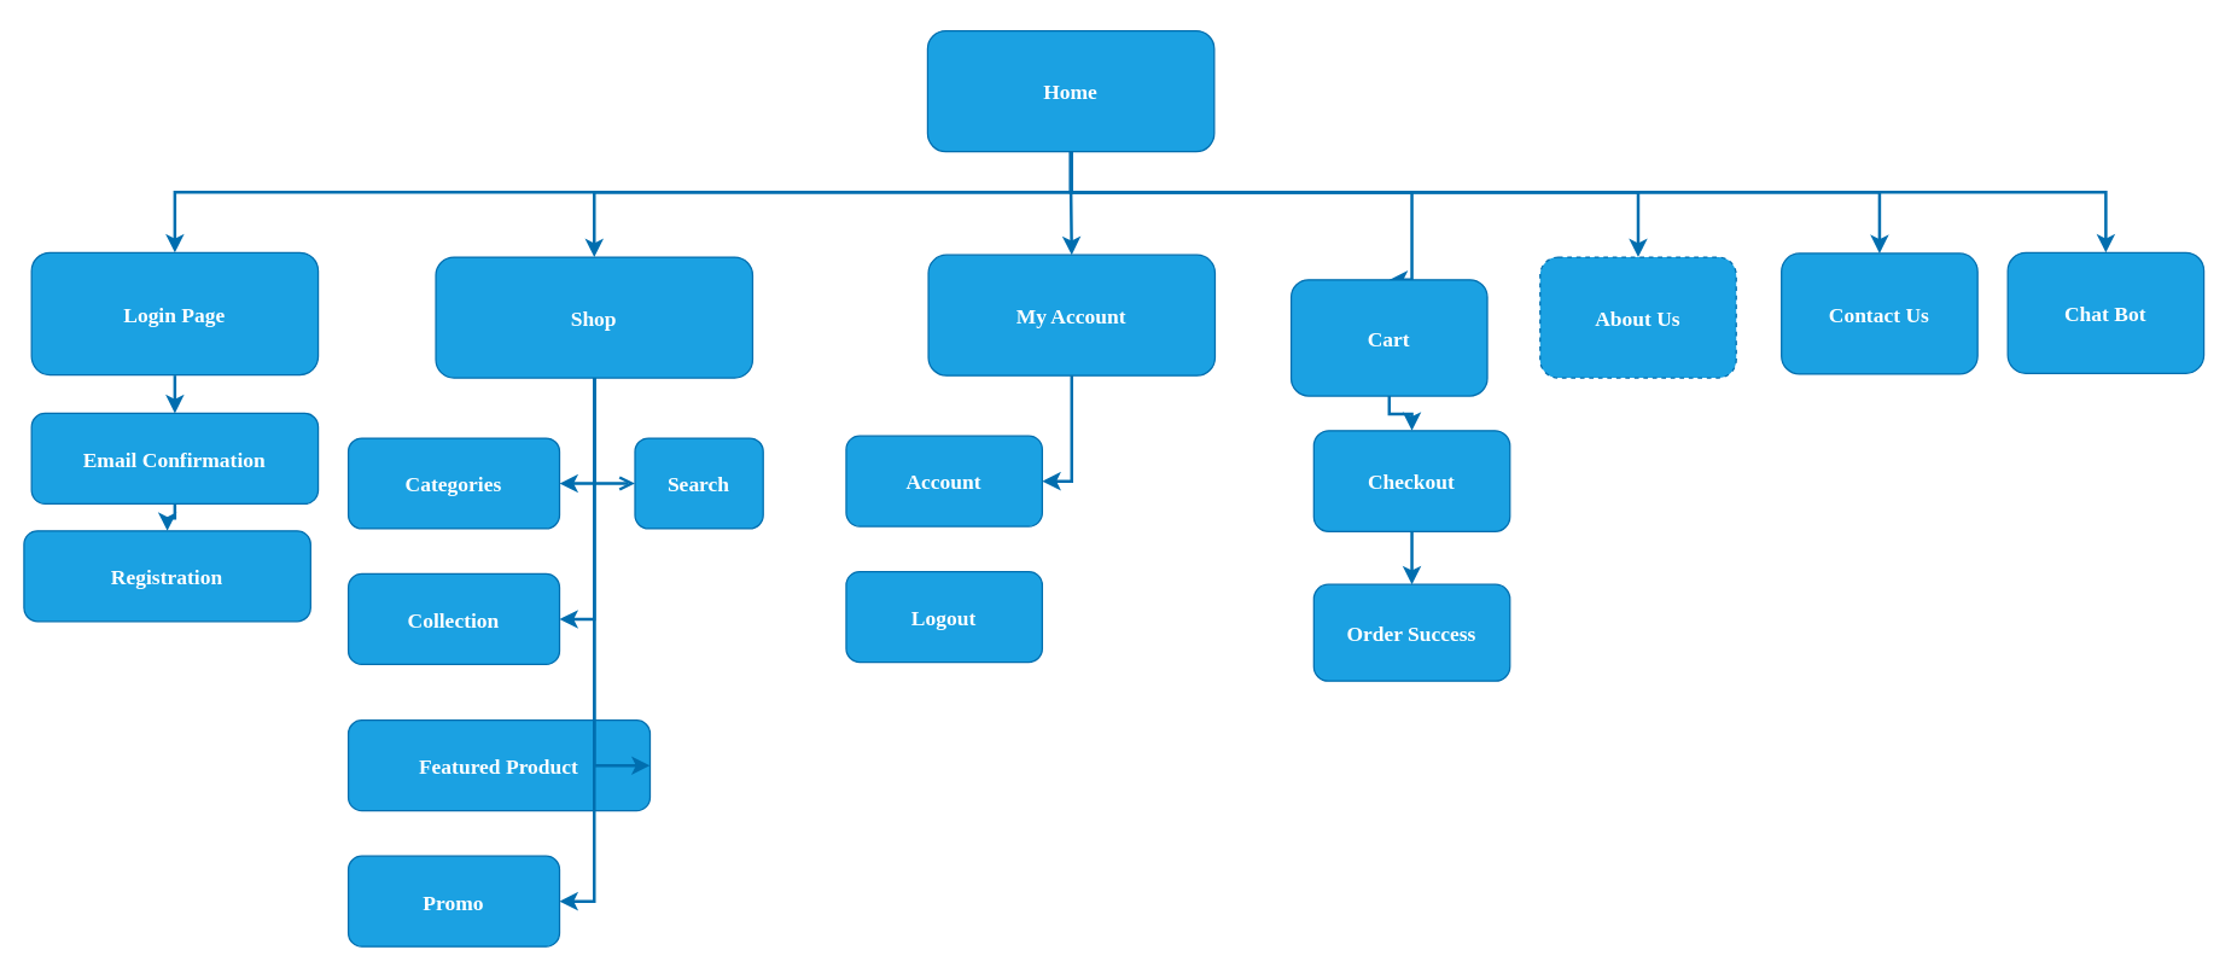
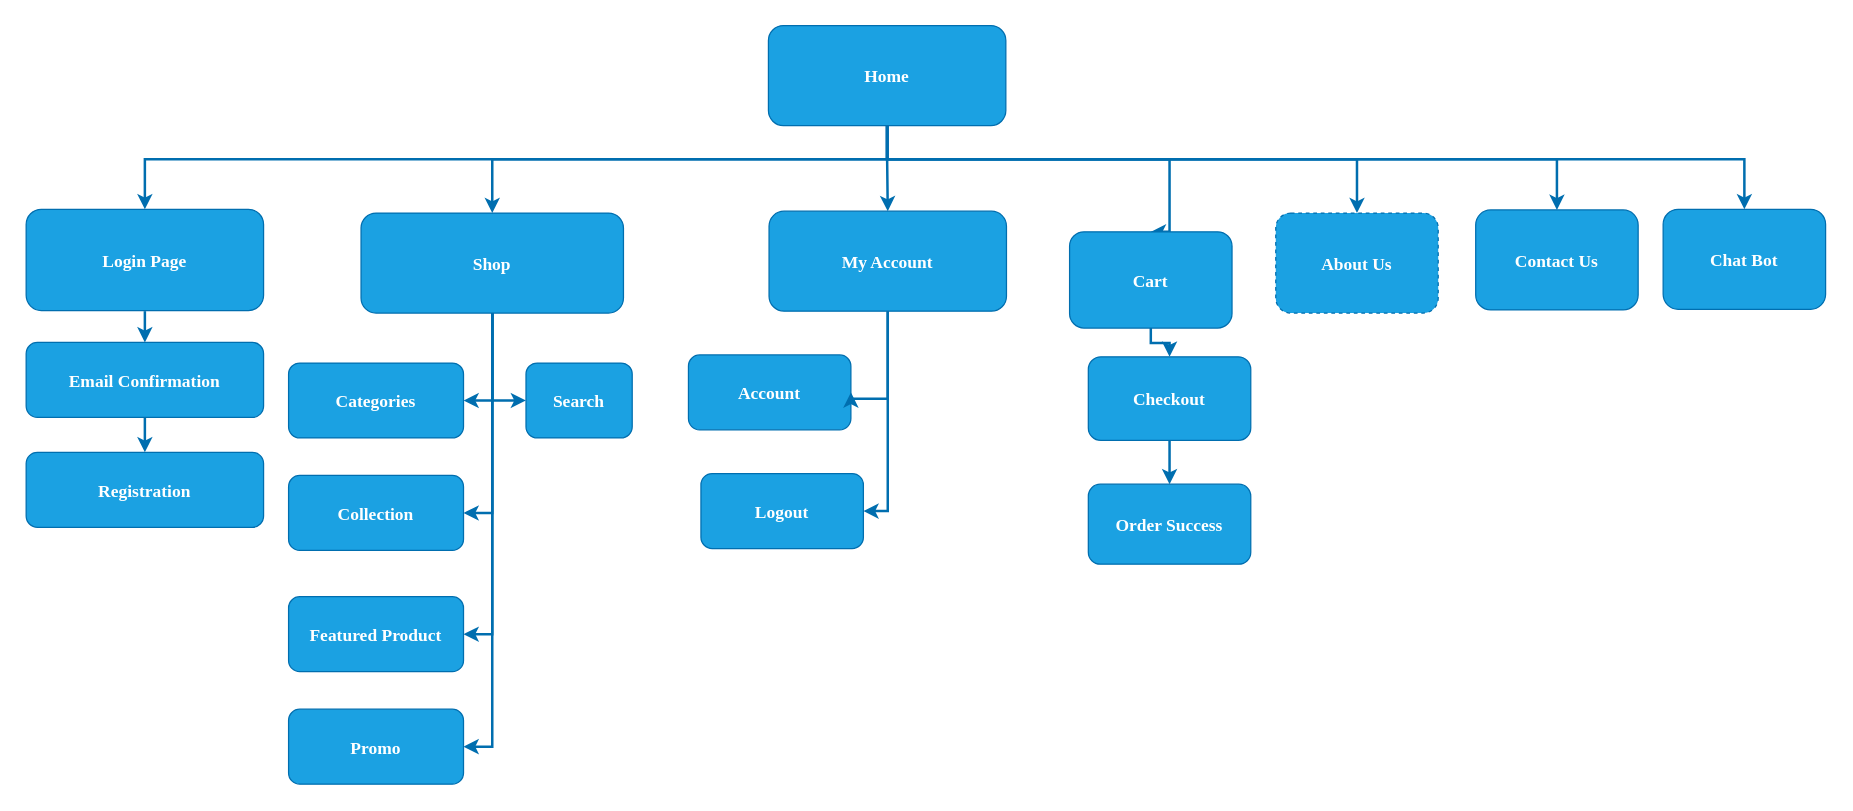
- <mxCell id="22" value="Account" style="rounded=1;fillColor=#1ba1e2;strokeColor=#006EAF;fontStyle=1;fontFamily=Tahoma;fontSize=14;fontColor=#ffffff;" parent="1" vertex="1"><mxGeometry x="560" y="288.5" width="130" height="60" as="geometry" /></mxCell>
+ <mxCell id="22" value="Account" style="rounded=1;fillColor=#1ba1e2;strokeColor=#006EAF;fontStyle=1;fontFamily=Tahoma;fontSize=14;fontColor=#ffffff;" parent="1" vertex="1"><mxGeometry x="550" y="283.5" width="130" height="60" as="geometry" /></mxCell>
- <mxCell id="20" value="" style="edgeStyle=elbowEdgeStyle;elbow=horizontal;strokeWidth=2;rounded=0;exitX=0.5;exitY=1;exitDx=0;exitDy=0;entryX=0;entryY=0.5;entryDx=0;entryDy=0;fillColor=#1ba1e2;strokeColor=#006EAF;endArrow=open;" parent="1" source="8" target="21" edge="1"><mxGeometry x="-23" y="135.5" width="100" height="100" as="geometry"><mxPoint x="398" y="258.5" as="sourcePoint" /><mxPoint x="428" y="320" as="targetPoint" /><Array as="points"><mxPoint x="393" y="287" /></Array></mxGeometry></mxCell>
+ <mxCell id="20" value="" style="edgeStyle=elbowEdgeStyle;elbow=horizontal;strokeWidth=2;rounded=0;exitX=0.5;exitY=1;exitDx=0;exitDy=0;entryX=0;entryY=0.5;entryDx=0;entryDy=0;fillColor=#1ba1e2;strokeColor=#006EAF;" parent="1" source="8" target="21" edge="1"><mxGeometry x="-23" y="135.5" width="100" height="100" as="geometry"><mxPoint x="398" y="258.5" as="sourcePoint" /><mxPoint x="428" y="320" as="targetPoint" /><Array as="points"><mxPoint x="393" y="287" /></Array></mxGeometry></mxCell>
+ <mxCell id="25" value="" style="edgeStyle=elbowEdgeStyle;elbow=vertical;strokeWidth=2;rounded=0;exitX=0.5;exitY=1;exitDx=0;exitDy=0;entryX=1;entryY=0.5;entryDx=0;entryDy=0;fillColor=#1ba1e2;strokeColor=#006EAF;" parent="1" source="7" target="24" edge="1"><mxGeometry x="-23" y="135.5" width="100" height="100" as="geometry"><mxPoint x="533.5" y="293.5" as="sourcePoint" /><mxPoint x="666.5" y="545.5" as="targetPoint" /><Array as="points"><mxPoint x="688.5" y="408.5" /><mxPoint x="726.5" y="319" /></Array></mxGeometry></mxCell>
- <mxCell id="11" value="Registration" style="rounded=1;fillColor=#1ba1e2;strokeColor=#006EAF;fontStyle=1;fontFamily=Tahoma;fontSize=14;fontColor=#ffffff;" parent="1" vertex="1"><mxGeometry x="15" y="351.5" width="190" height="60" as="geometry" /></mxCell>
+ <mxCell id="11" value="Registration" style="rounded=1;fillColor=#1ba1e2;strokeColor=#006EAF;fontStyle=1;fontFamily=Tahoma;fontSize=14;fontColor=#ffffff;" parent="1" vertex="1"><mxGeometry x="20" y="361.5" width="190" height="60" as="geometry" /></mxCell>
- <mxCell id="33" value="Featured Product" style="rounded=1;fillColor=#1ba1e2;strokeColor=#006EAF;fontStyle=1;fontFamily=Tahoma;fontSize=14;fontColor=#ffffff;" parent="1" vertex="1"><mxGeometry x="230" y="477" width="200" height="60" as="geometry" /></mxCell>
+ <mxCell id="33" value="Featured Product" style="rounded=1;fillColor=#1ba1e2;strokeColor=#006EAF;fontStyle=1;fontFamily=Tahoma;fontSize=14;fontColor=#ffffff;" parent="1" vertex="1"><mxGeometry x="230" y="477" width="140" height="60" as="geometry" /></mxCell>
